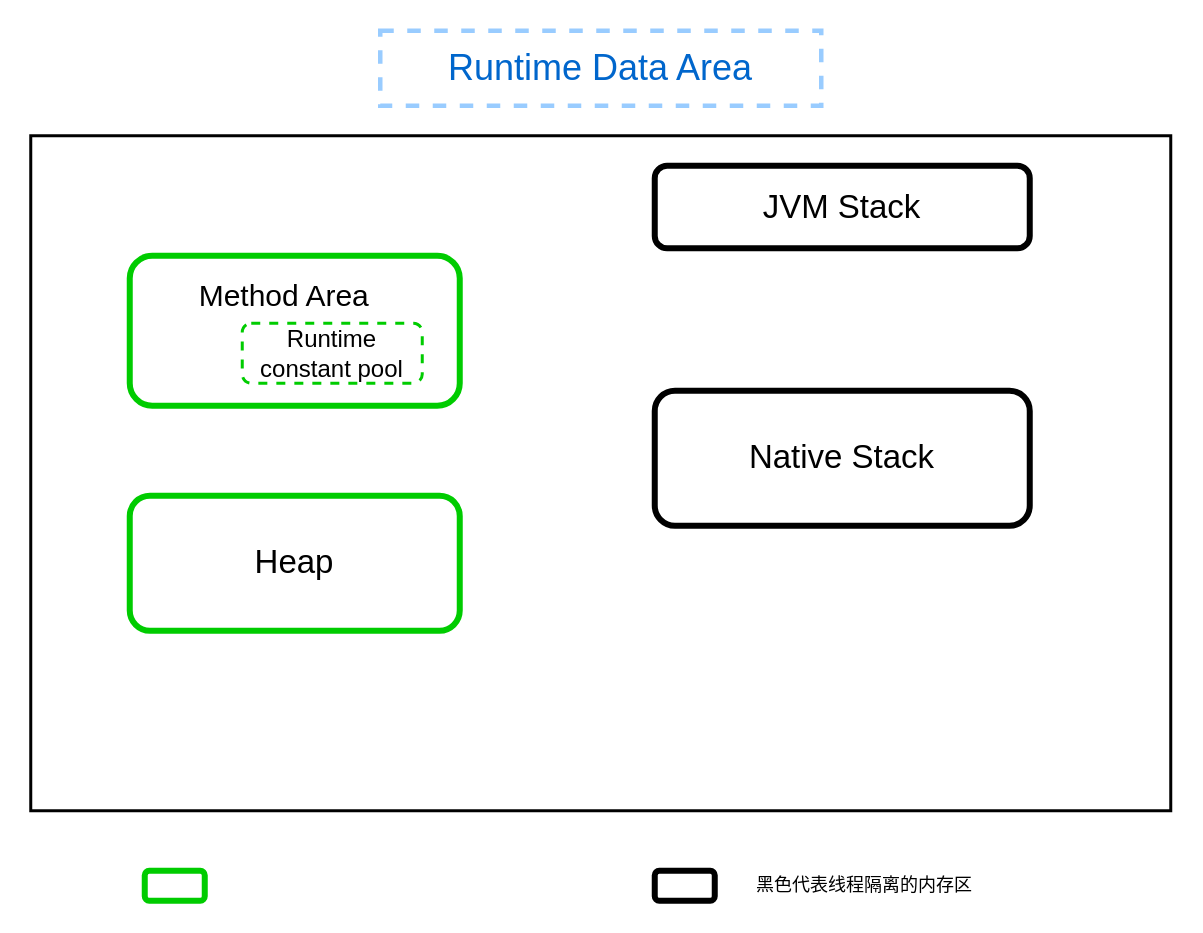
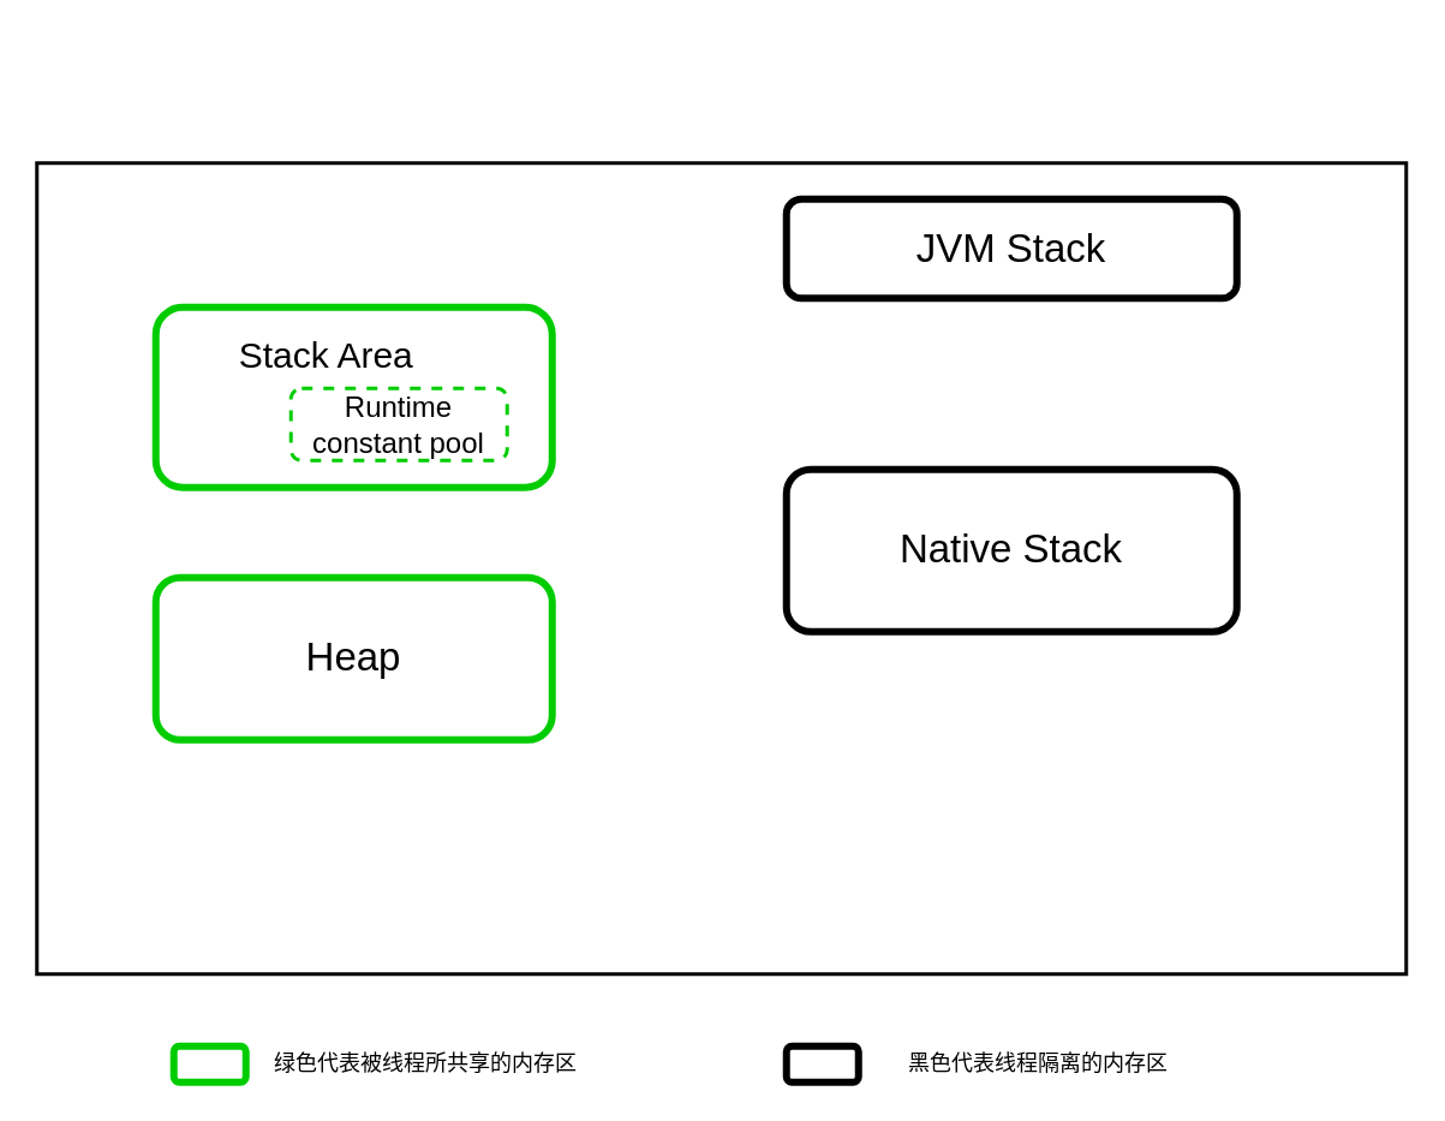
- <mxCell id="8" value="&lt;font style=&quot;font-size: 24px&quot; color=&quot;#0066cc&quot;&gt;Runtime Data Area&lt;/font&gt;" style="text;html=1;fillColor=none;align=center;verticalAlign=middle;whiteSpace=wrap;rounded=0;strokeWidth=3;dashed=1;strokeColor=#99CCFF;" vertex="1" parent="1"><mxGeometry x="253" y="20" width="294" height="50" as="geometry" /></mxCell>
- <mxCell id="3" value="&lt;font style=&quot;font-size: 20px&quot;&gt;&amp;nbsp; &amp;nbsp; &amp;nbsp; &amp;nbsp; Method Area&lt;br&gt;&lt;br&gt;&lt;br&gt;&lt;/font&gt;" style="rounded=1;whiteSpace=wrap;html=1;align=left;fillColor=#FFFFFF;strokeColor=#00CC00;strokeWidth=4;" vertex="1" parent="1"><mxGeometry x="86" y="170" width="220" height="100" as="geometry" /></mxCell>
+ <mxCell id="3" value="&lt;font style=&quot;font-size: 20px&quot;&gt;&amp;nbsp; &amp;nbsp; &amp;nbsp; &amp;nbsp; Stack Area&lt;br&gt;&lt;br&gt;&lt;br&gt;&lt;/font&gt;" style="rounded=1;whiteSpace=wrap;html=1;align=left;fillColor=#FFFFFF;strokeColor=#00CC00;strokeWidth=4;" vertex="1" parent="1"><mxGeometry x="86" y="170" width="220" height="100" as="geometry" /></mxCell>
- <mxCell id="4" value="&lt;font style=&quot;font-size: 22px&quot;&gt;Heap&lt;/font&gt;" style="rounded=1;whiteSpace=wrap;html=1;strokeWidth=4;strokeColor=#00CC00;" vertex="1" parent="1"><mxGeometry x="86" y="330" width="220" height="90" as="geometry" /></mxCell>
+ <mxCell id="4" value="&lt;font style=&quot;font-size: 22px&quot;&gt;Heap&lt;/font&gt;" style="rounded=1;whiteSpace=wrap;html=1;strokeWidth=4;strokeColor=#00CC00;" vertex="1" parent="1"><mxGeometry x="86" y="320" width="220" height="90" as="geometry" /></mxCell>
+ <mxCell id="10" value="绿色代表被线程所共享的内存区" style="text;html=1;strokeColor=none;fillColor=none;align=center;verticalAlign=middle;whiteSpace=wrap;rounded=0;" vertex="1" parent="1"><mxGeometry x="146" y="580" width="180" height="20" as="geometry" /></mxCell>
